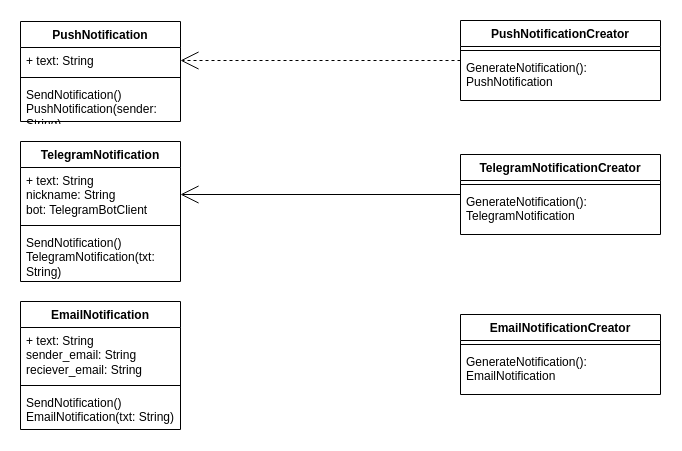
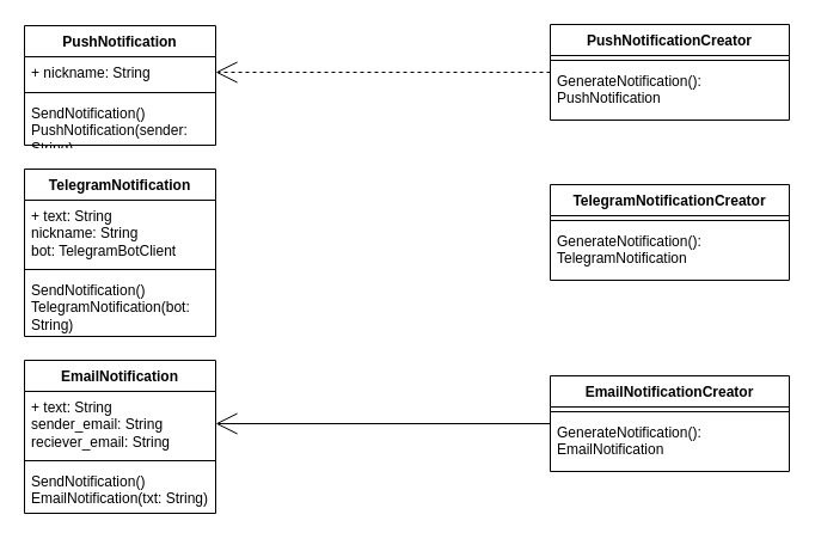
- <mxCell id="6" value="+ text: String" style="text;strokeColor=none;fillColor=none;align=left;verticalAlign=top;spacingLeft=4;spacingRight=4;overflow=hidden;rotatable=0;points=[[0,0.5],[1,0.5]];portConstraint=eastwest;whiteSpace=wrap;html=1;" parent="5" vertex="1"><mxGeometry y="26" width="160" height="26" as="geometry" /></mxCell>
+ <mxCell id="6" value="+ nickname: String" style="text;strokeColor=none;fillColor=none;align=left;verticalAlign=top;spacingLeft=4;spacingRight=4;overflow=hidden;rotatable=0;points=[[0,0.5],[1,0.5]];portConstraint=eastwest;whiteSpace=wrap;html=1;" parent="5" vertex="1"><mxGeometry y="26" width="160" height="26" as="geometry" /></mxCell>
- <mxCell id="24" style="edgeStyle=orthogonalEdgeStyle;rounded=0;orthogonalLoop=1;jettySize=auto;html=1;entryX=1;entryY=0.5;entryDx=0;entryDy=0;endSize=16;endArrow=open;endFill=0;exitX=0;exitY=0.5;exitDx=0;exitDy=0;" parent="1" source="17" target="10" edge="1"><mxGeometry relative="1" as="geometry"><mxPoint x="460" y="180" as="sourcePoint" /></mxGeometry></mxCell>
- <mxCell id="12" value="SendNotification()&lt;div&gt;TelegramNotification(txt: String)&lt;/div&gt;" style="text;strokeColor=none;fillColor=none;align=left;verticalAlign=top;spacingLeft=4;spacingRight=4;overflow=hidden;rotatable=0;points=[[0,0.5],[1,0.5]];portConstraint=eastwest;whiteSpace=wrap;html=1;" parent="9" vertex="1"><mxGeometry y="88" width="160" height="52" as="geometry" /></mxCell>
+ <mxCell id="12" value="SendNotification()&lt;div&gt;TelegramNotification(bot: String)&lt;/div&gt;" style="text;strokeColor=none;fillColor=none;align=left;verticalAlign=top;spacingLeft=4;spacingRight=4;overflow=hidden;rotatable=0;points=[[0,0.5],[1,0.5]];portConstraint=eastwest;whiteSpace=wrap;html=1;" parent="9" vertex="1"><mxGeometry y="88" width="160" height="52" as="geometry" /></mxCell>
+ <mxCell id="25" style="edgeStyle=orthogonalEdgeStyle;rounded=0;orthogonalLoop=1;jettySize=auto;html=1;entryX=1;entryY=0.5;entryDx=0;entryDy=0;endSize=16;endArrow=open;endFill=0;exitX=0;exitY=0.5;exitDx=0;exitDy=0;" parent="1" source="20" target="14" edge="1"><mxGeometry relative="1" as="geometry"><mxPoint x="460" y="341" as="sourcePoint" /></mxGeometry></mxCell>
